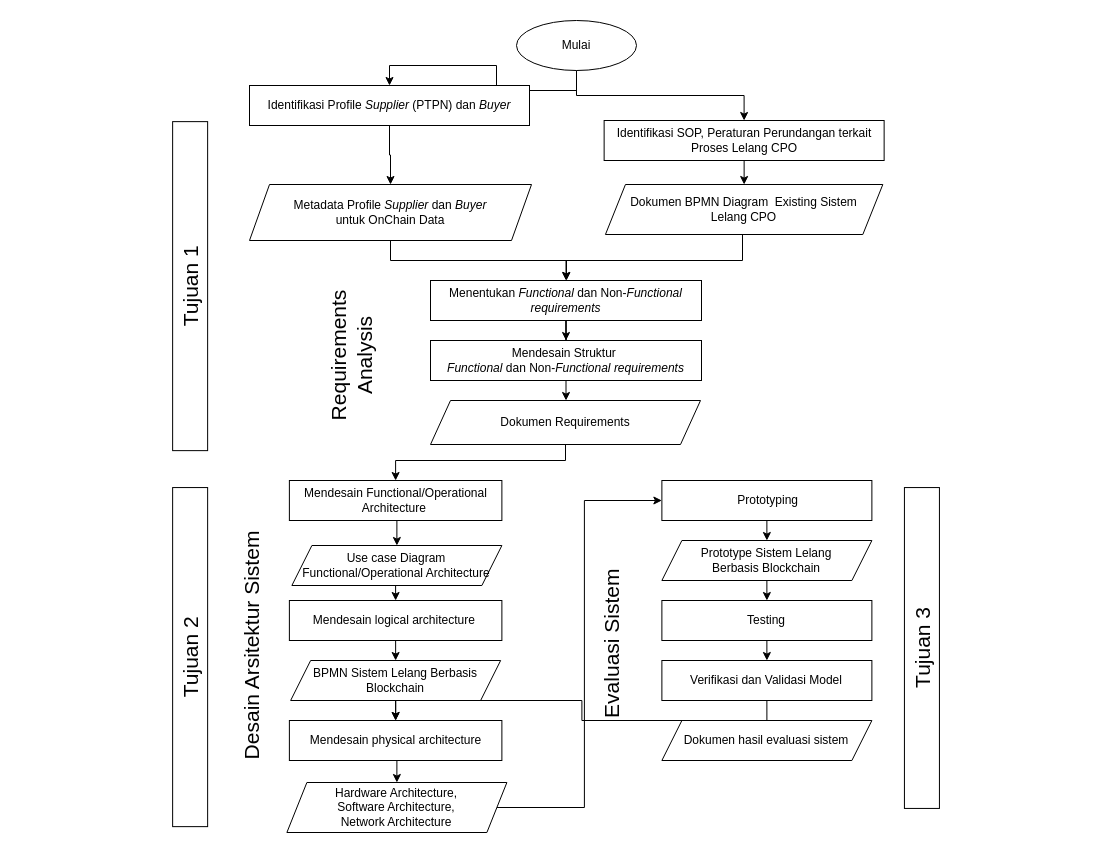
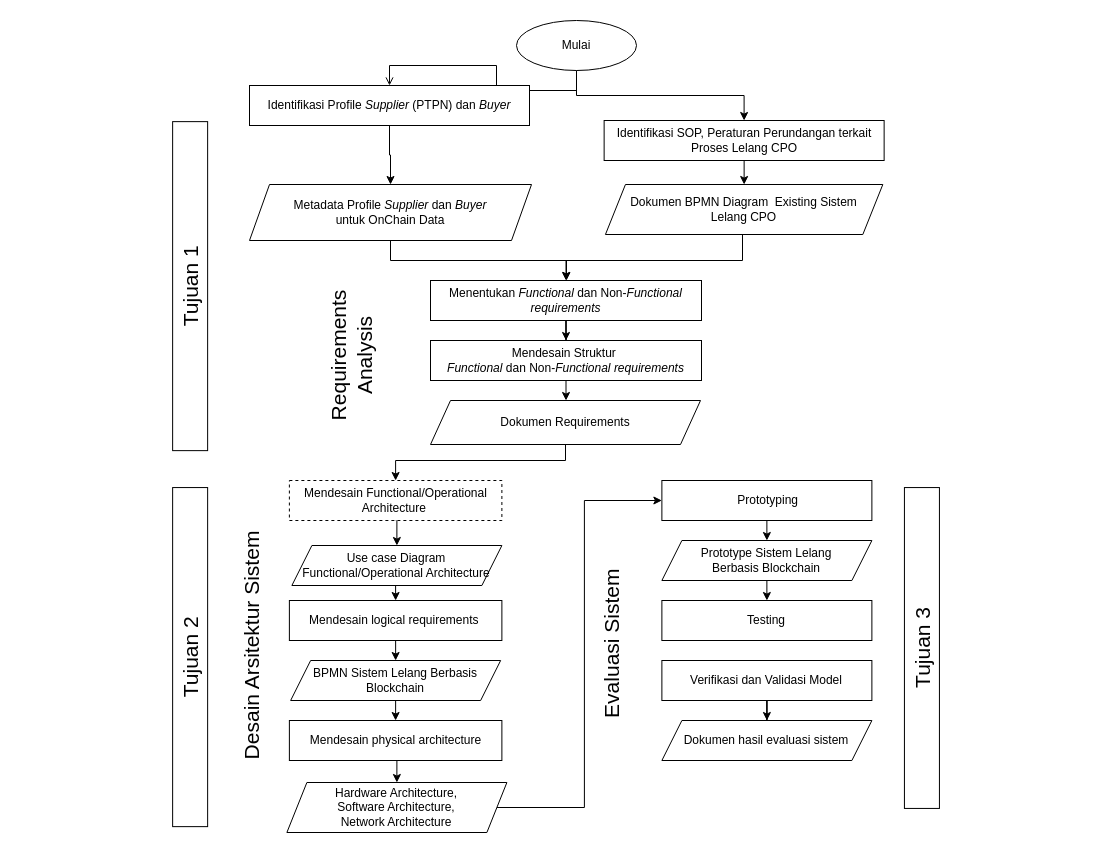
- <mxCell id="2" style="edgeStyle=orthogonalEdgeStyle;rounded=0;orthogonalLoop=1;jettySize=auto;html=1;exitX=0.5;exitY=1;exitDx=0;exitDy=0;" edge="1" parent="1" source="4" target="29"><mxGeometry relative="1" as="geometry" /></mxCell>
+ <mxCell id="2" style="edgeStyle=orthogonalEdgeStyle;rounded=0;orthogonalLoop=1;jettySize=auto;html=1;exitX=0.5;exitY=1;exitDx=0;exitDy=0;endArrow=open;" edge="1" parent="1" source="4" target="29"><mxGeometry relative="1" as="geometry" /></mxCell>
- <mxCell id="39" value="Mendesain Functional/Operational Architecture&amp;nbsp;" style="rounded=0;whiteSpace=wrap;html=1;" vertex="1" parent="1"><mxGeometry x="288.88" y="480" width="212.5" height="40" as="geometry" /></mxCell>
+ <mxCell id="39" value="Mendesain Functional/Operational Architecture&amp;nbsp;" style="rounded=0;whiteSpace=wrap;html=1;dashed=1;" vertex="1" parent="1"><mxGeometry x="288.88" y="480" width="212.5" height="40" as="geometry" /></mxCell>
- <mxCell id="25" value="Mendesain logical architecture&amp;nbsp;" style="rounded=0;whiteSpace=wrap;html=1;" parent="1" vertex="1"><mxGeometry x="288.88" y="600" width="212.5" height="40" as="geometry" /></mxCell>
+ <mxCell id="25" value="Mendesain logical requirements&amp;nbsp;" style="rounded=0;whiteSpace=wrap;html=1;" parent="1" vertex="1"><mxGeometry x="288.88" y="600" width="212.5" height="40" as="geometry" /></mxCell>
- <mxCell id="17" style="edgeStyle=orthogonalEdgeStyle;rounded=0;orthogonalLoop=1;jettySize=auto;html=1;exitX=0.5;exitY=1;exitDx=0;exitDy=0;entryX=0.5;entryY=0;entryDx=0;entryDy=0;" parent="1" source="18" target="27" edge="1"><mxGeometry relative="1" as="geometry" /></mxCell>
- <mxCell id="26" style="edgeStyle=orthogonalEdgeStyle;rounded=0;orthogonalLoop=1;jettySize=auto;html=1;exitX=0.5;exitY=1;exitDx=0;exitDy=0;" parent="1" source="27" target="10" edge="1"><mxGeometry relative="1" as="geometry" /></mxCell>
+ <mxCell id="26" style="edgeStyle=orthogonalEdgeStyle;rounded=0;orthogonalLoop=1;jettySize=auto;html=1;exitX=0.5;exitY=1;exitDx=0;exitDy=0;" parent="1" source="27" target="19" edge="1"><mxGeometry relative="1" as="geometry" /></mxCell>
